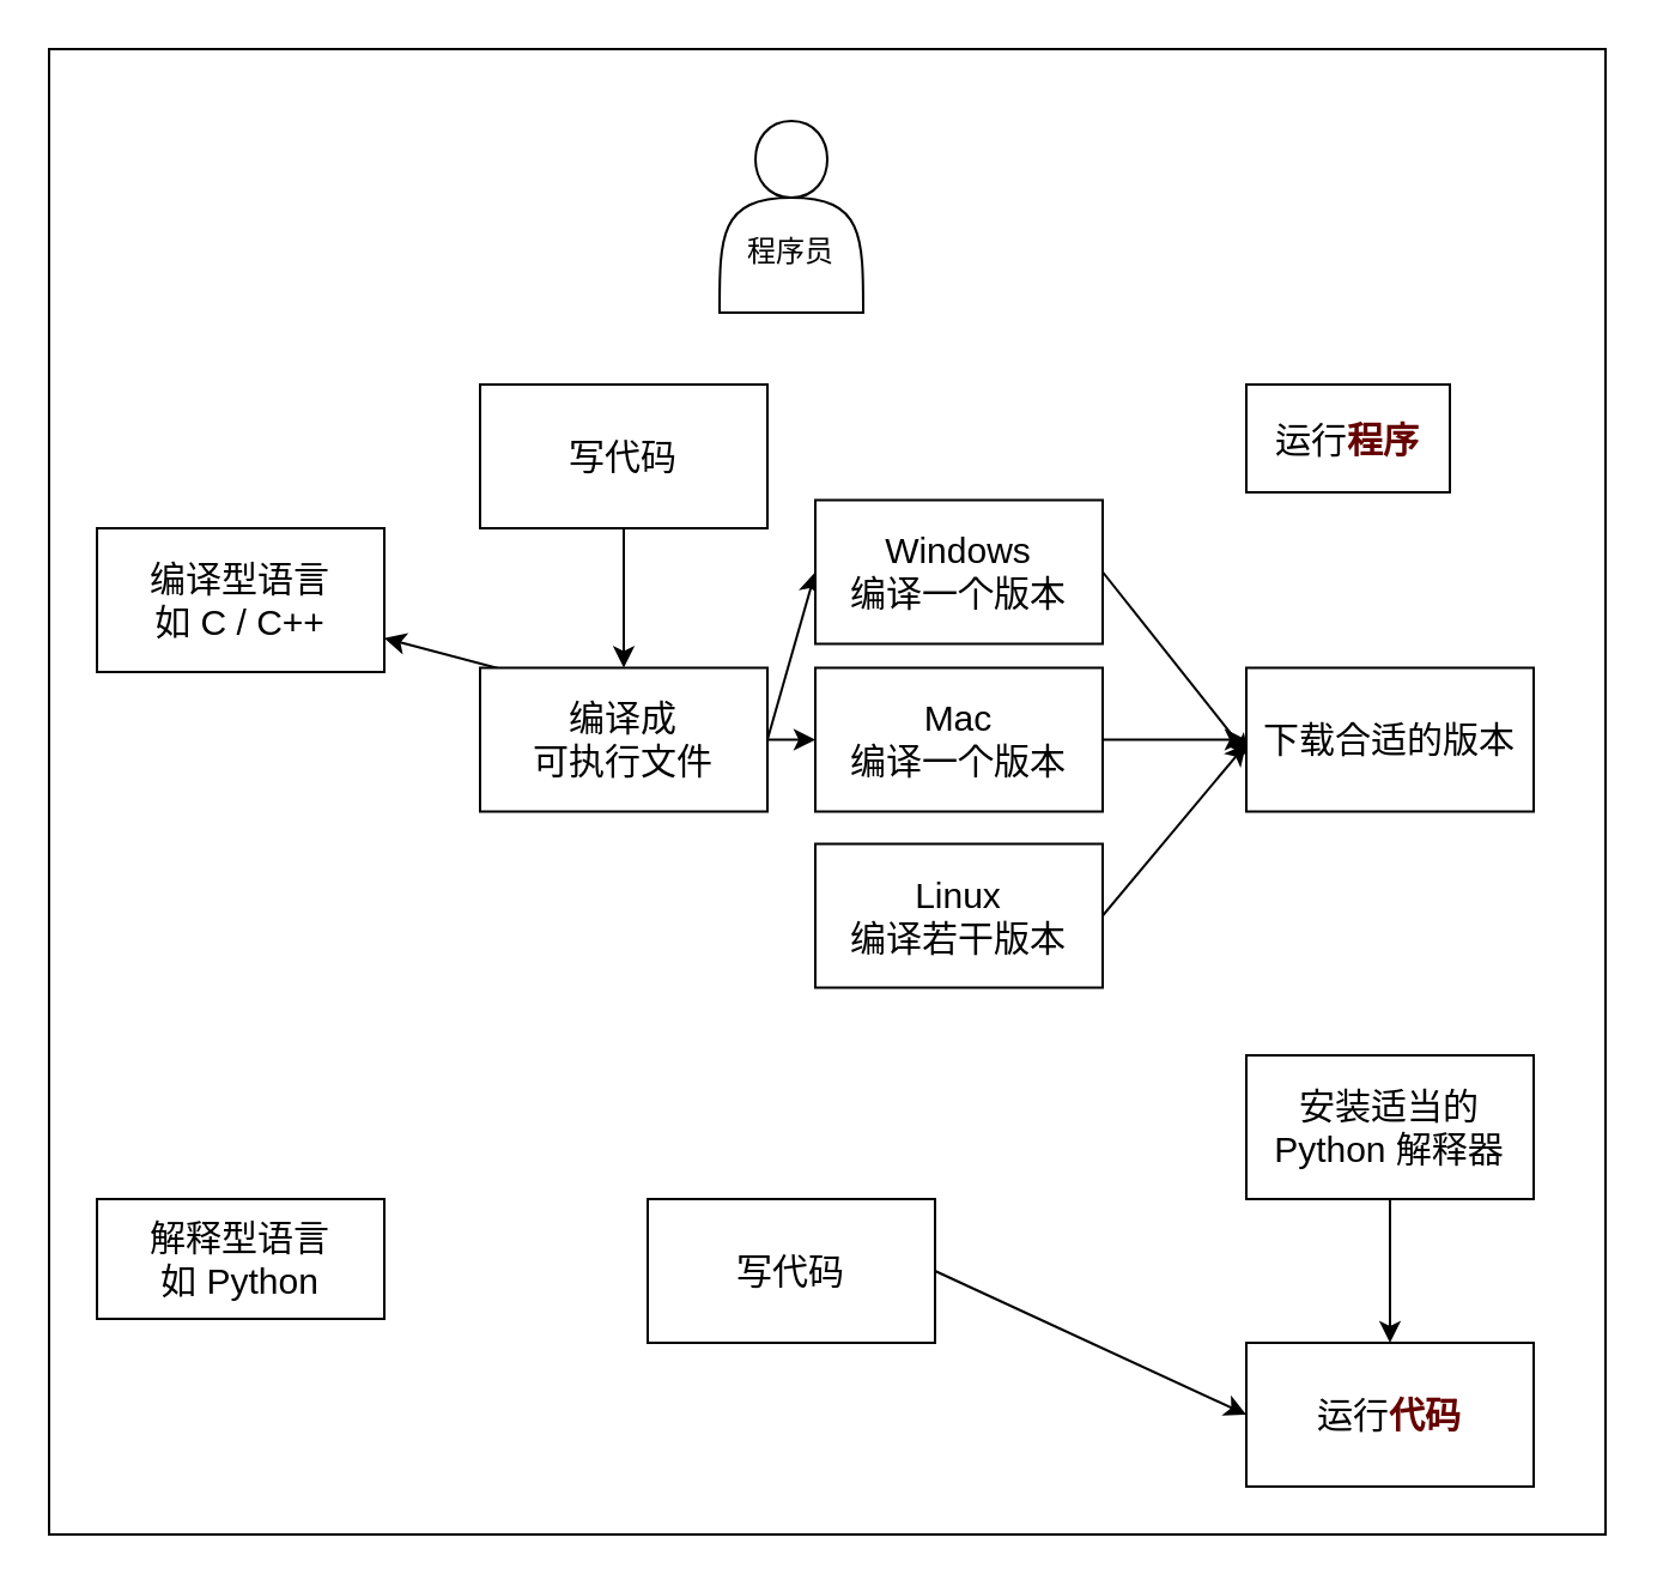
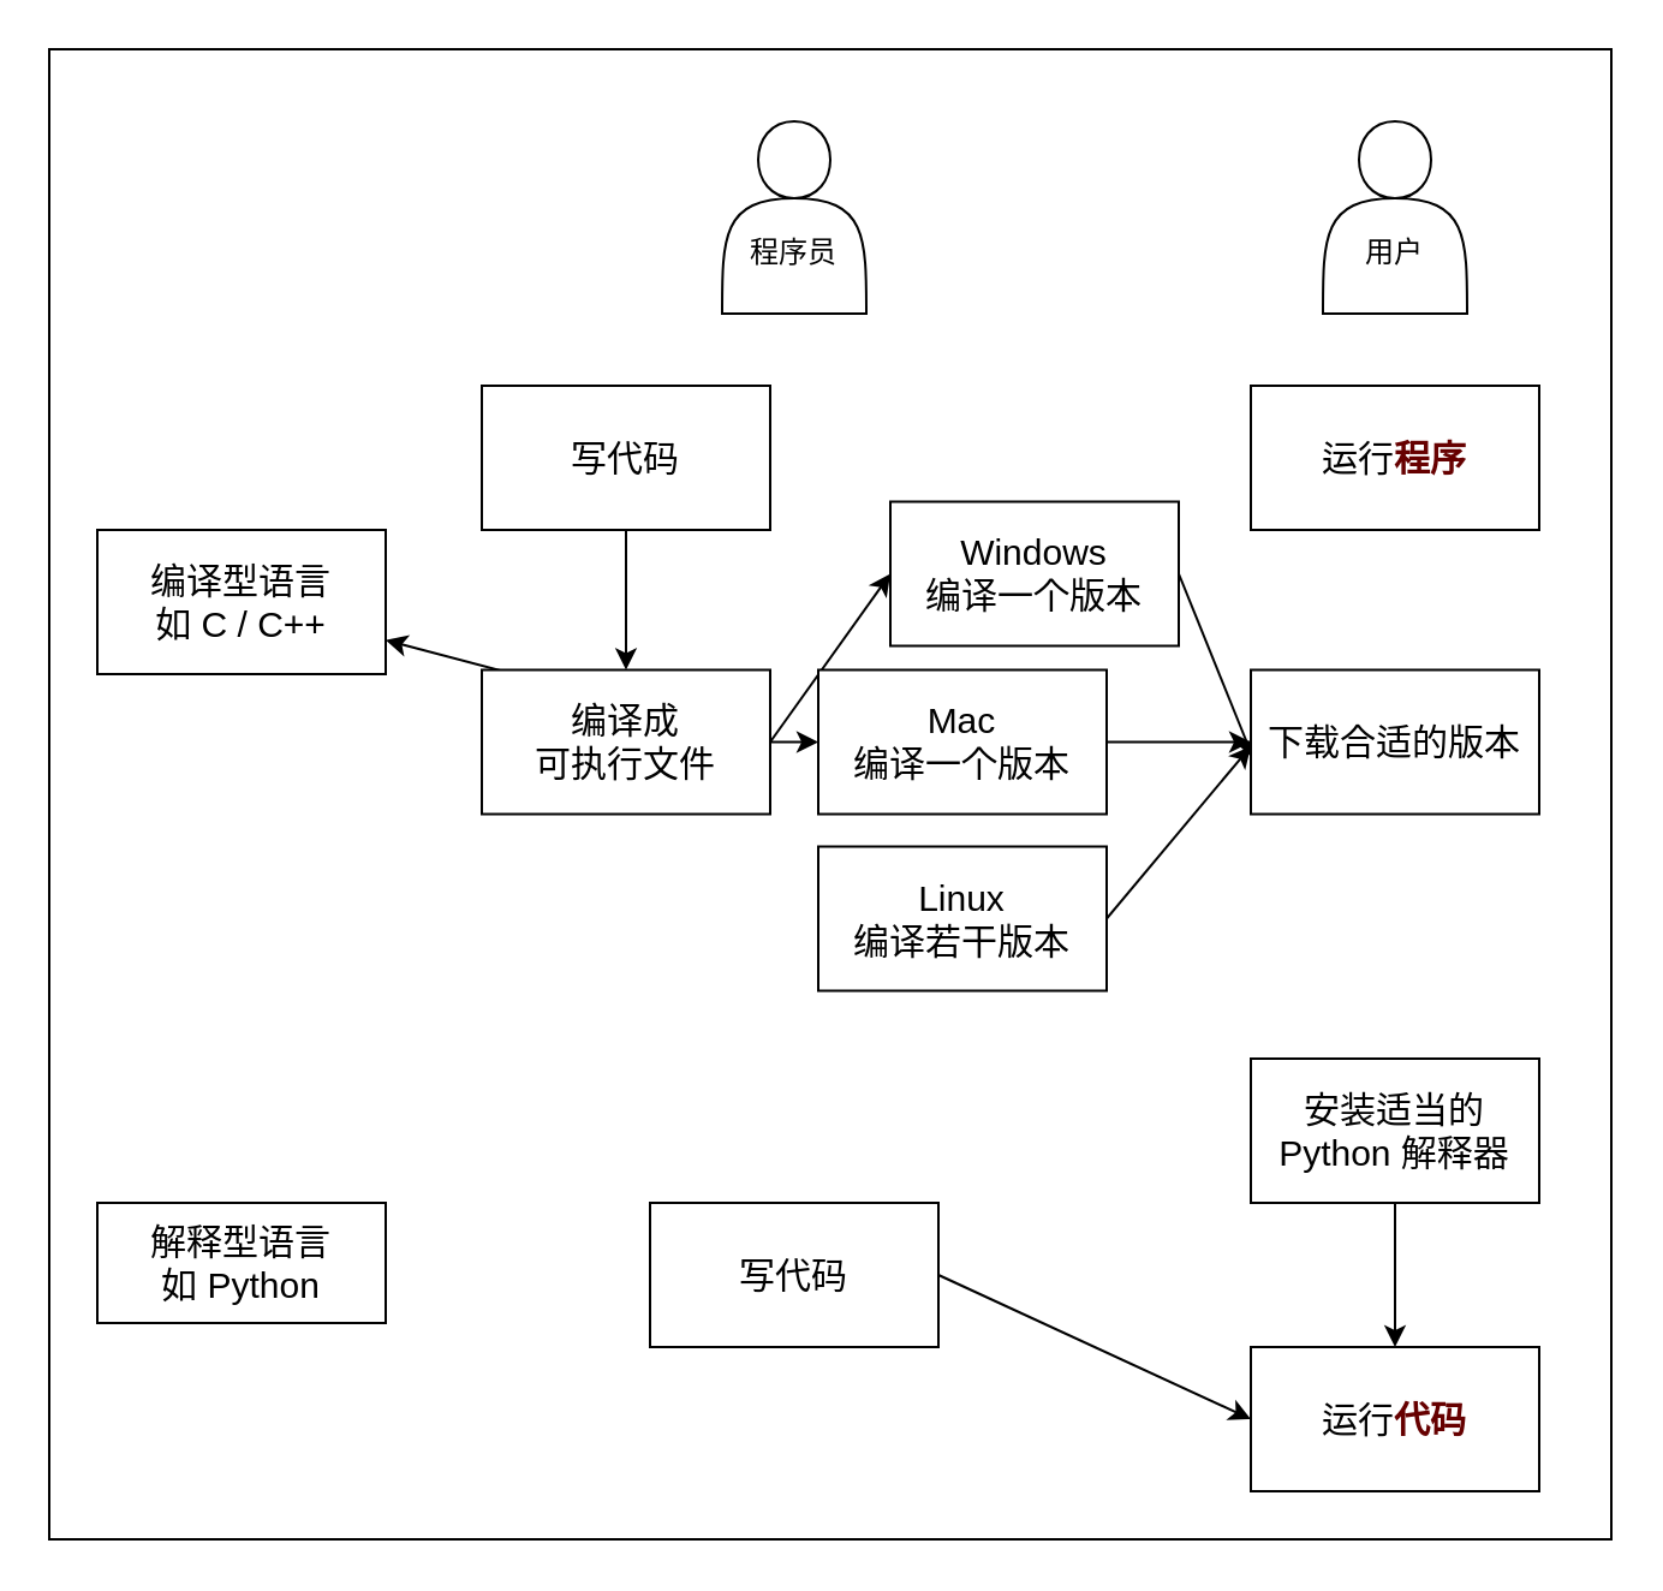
+ <mxCell id="4" value="&lt;br&gt;&lt;br&gt;用户" style="shape=actor;whiteSpace=wrap;html=1;" vertex="1" parent="1"><mxGeometry x="550" y="50" width="60" height="80" as="geometry" /></mxCell>
- <mxCell id="20" value="运行&lt;b&gt;&lt;font color=&quot;#660000&quot;&gt;程序&lt;/font&gt;&lt;/b&gt;" style="rounded=0;whiteSpace=wrap;html=1;fontSize=15;" vertex="1" parent="1"><mxGeometry x="520" y="160" width="85" height="45" as="geometry" /></mxCell>
+ <mxCell id="20" value="运行&lt;b&gt;&lt;font color=&quot;#660000&quot;&gt;程序&lt;/font&gt;&lt;/b&gt;" style="rounded=0;whiteSpace=wrap;html=1;fontSize=15;" vertex="1" parent="1"><mxGeometry x="520" y="160" width="120" height="60" as="geometry" /></mxCell>
- <mxCell id="14" value="Windows&lt;br&gt;编译一个版本" style="rounded=0;whiteSpace=wrap;html=1;fontSize=15;" vertex="1" parent="1"><mxGeometry x="340" y="208.25" width="120" height="60" as="geometry" /></mxCell>
+ <mxCell id="14" value="Windows&lt;br&gt;编译一个版本" style="rounded=0;whiteSpace=wrap;html=1;fontSize=15;" vertex="1" parent="1"><mxGeometry x="370" y="208.25" width="120" height="60" as="geometry" /></mxCell>
